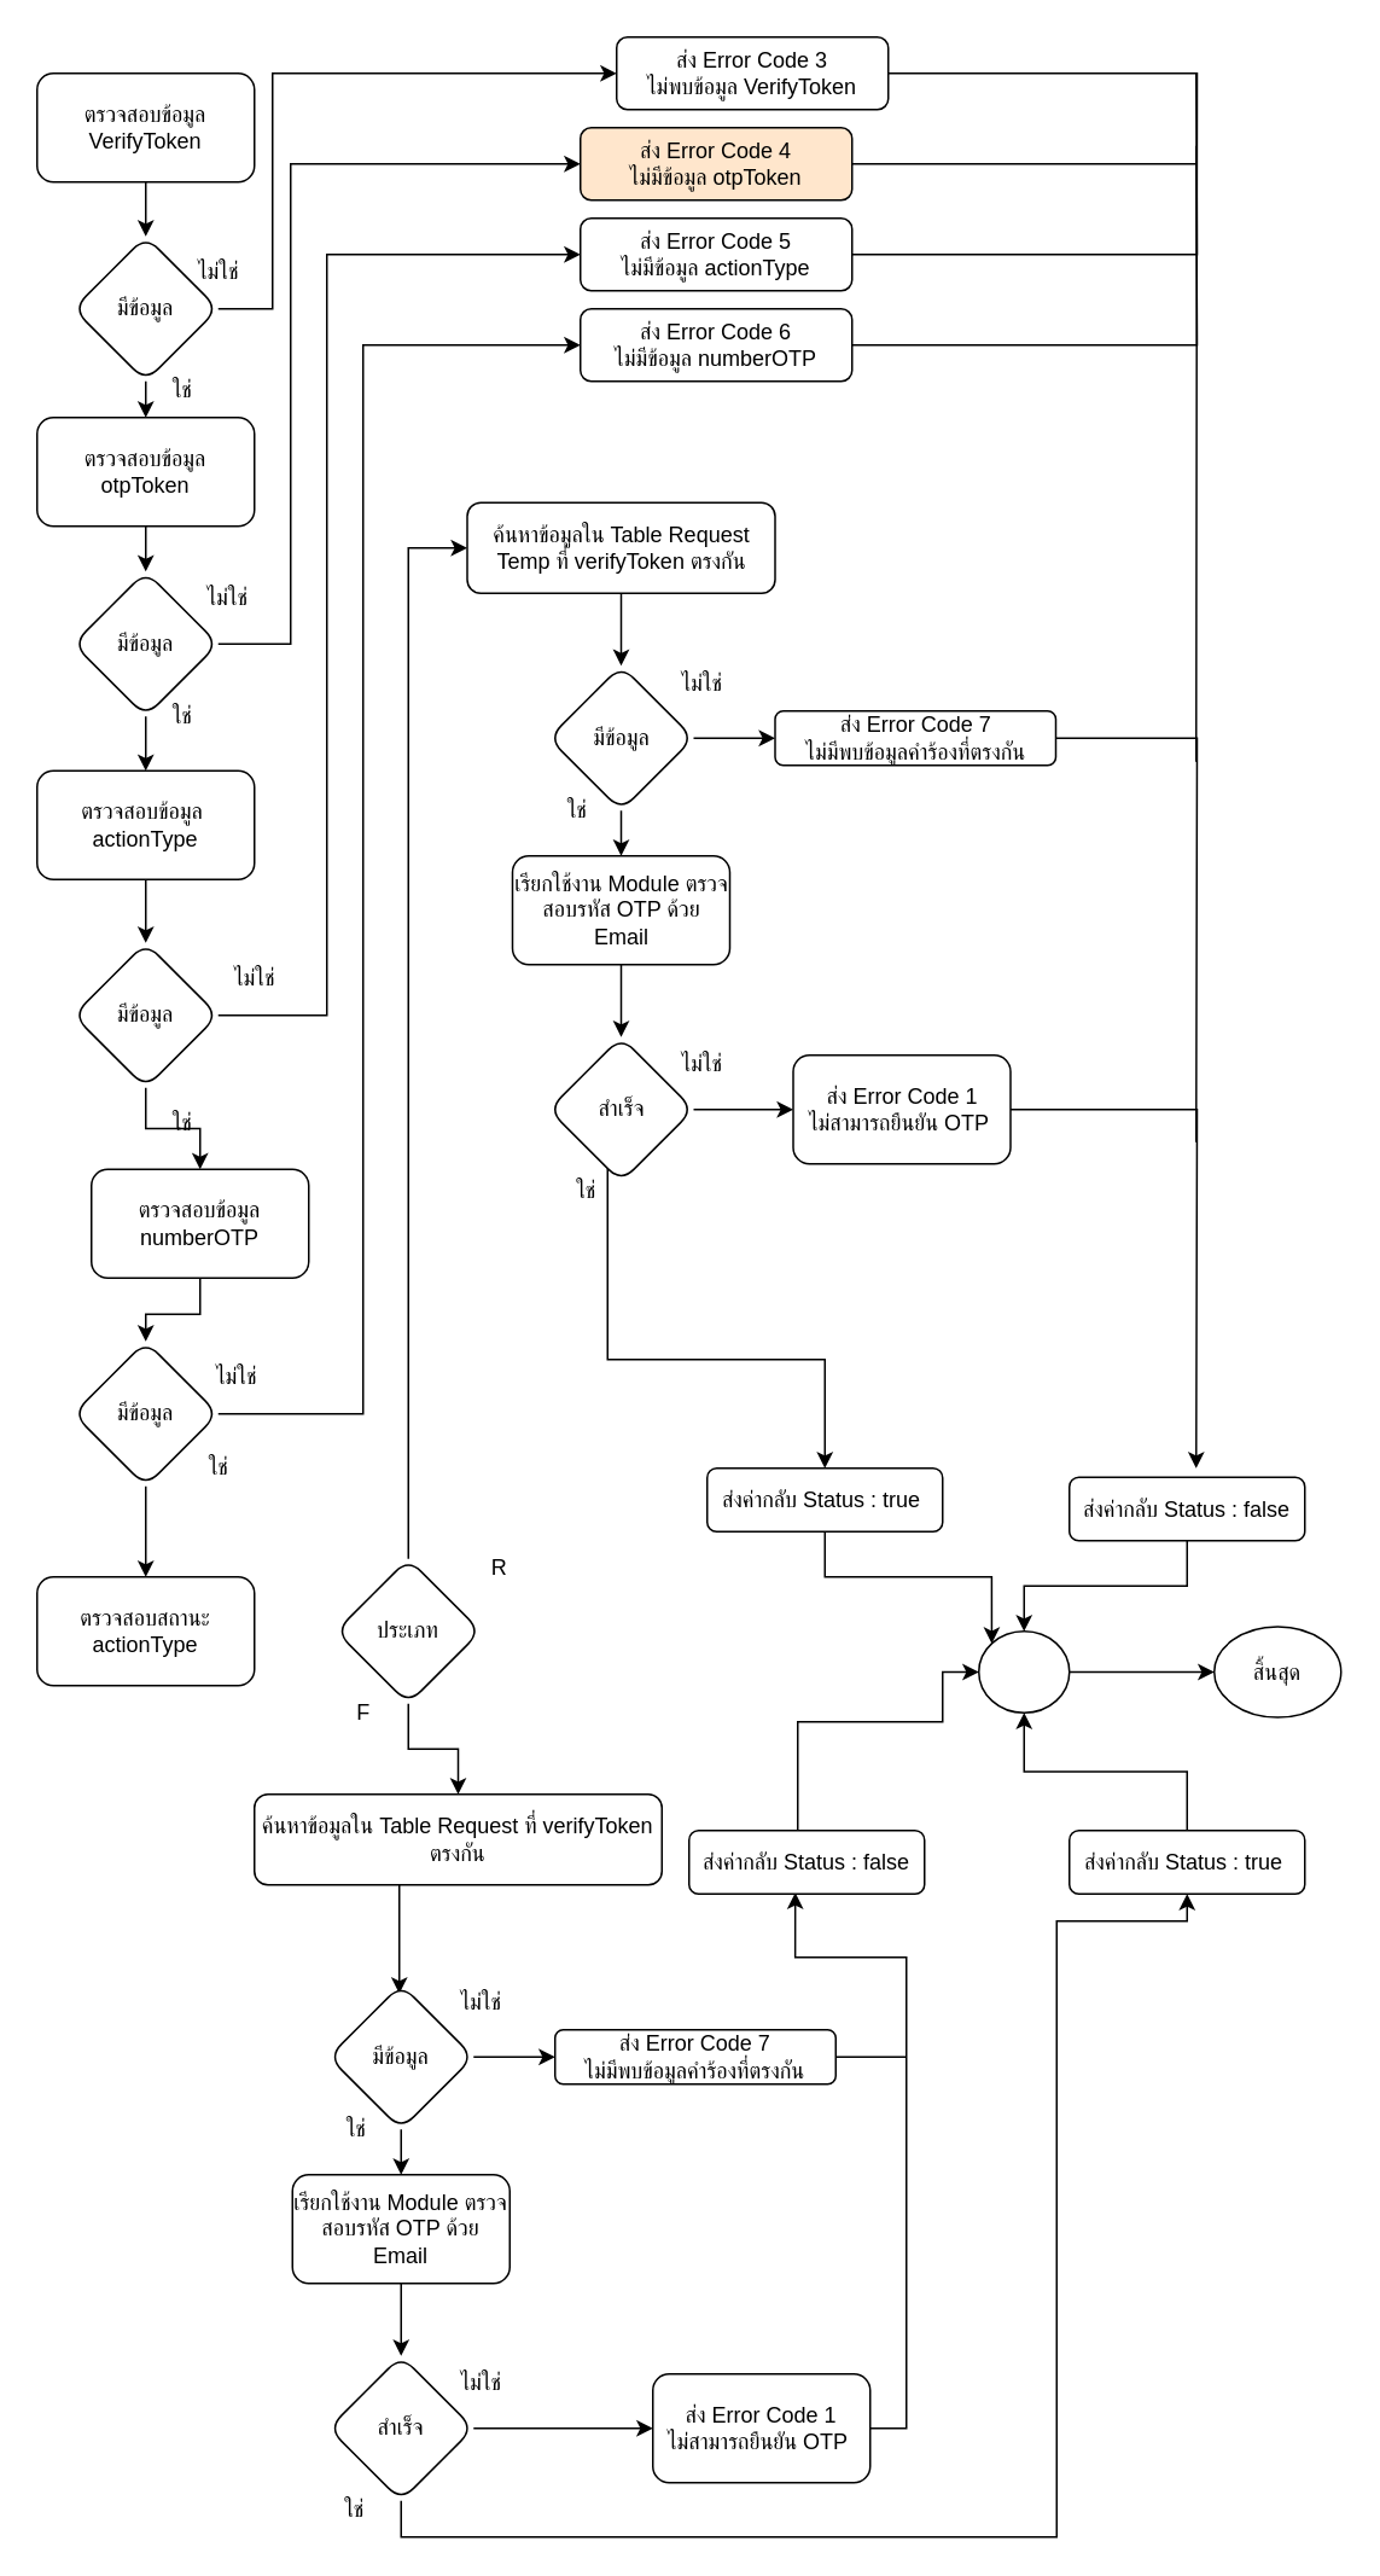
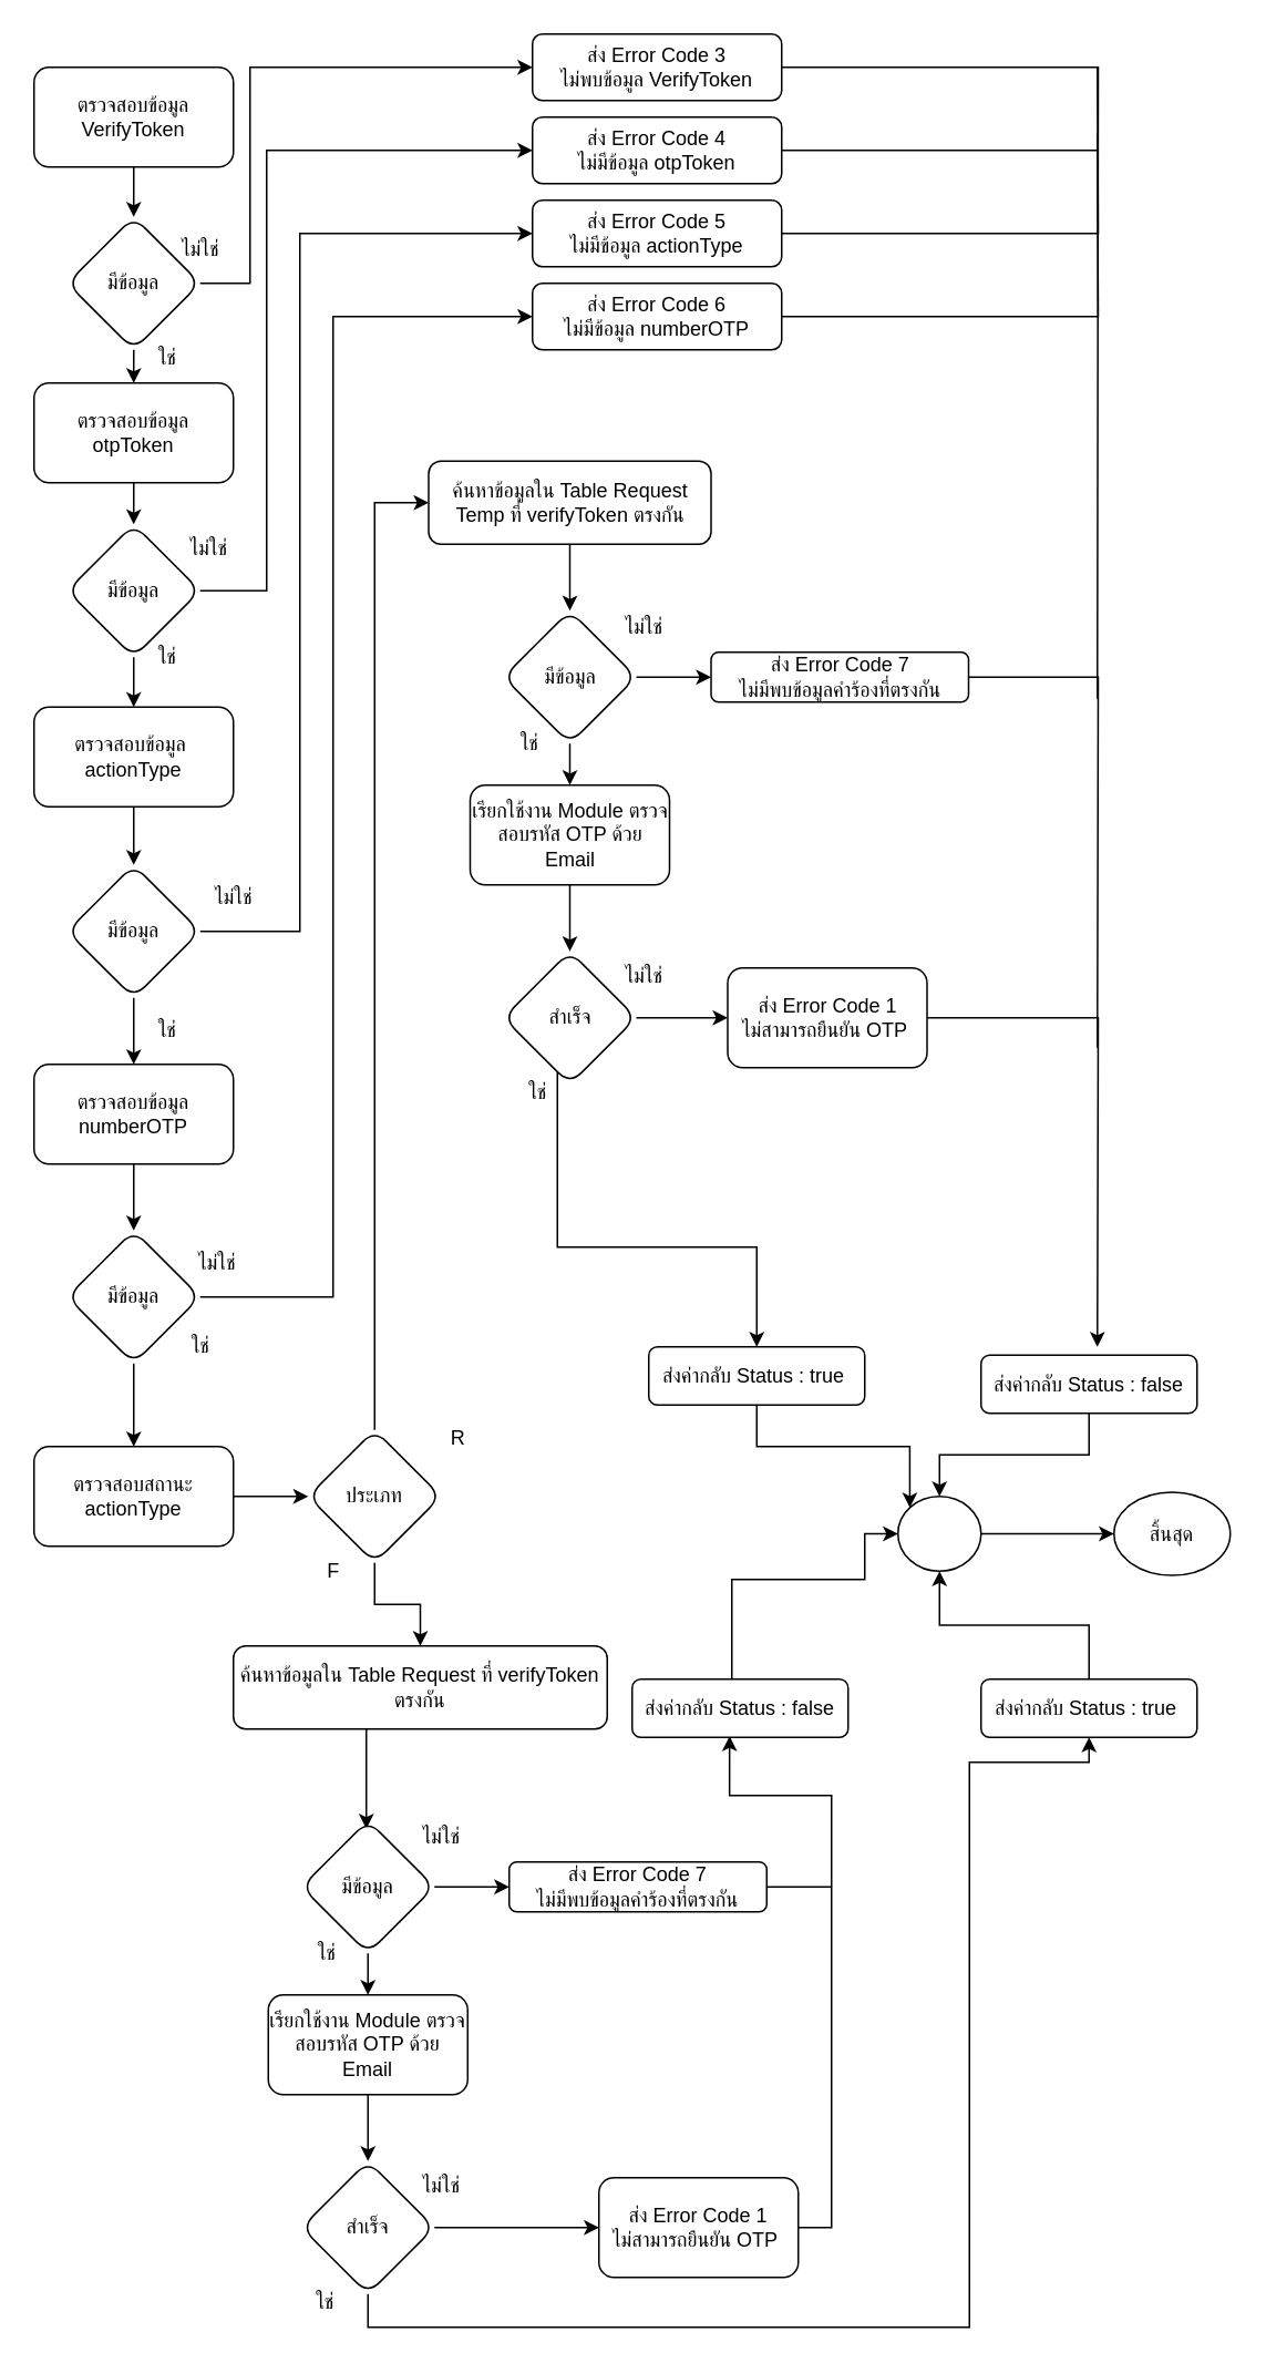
- <mxCell id="15" value="ส่ง Error Code 3&lt;br&gt;ไม่พบข้อมูล&amp;nbsp;VerifyToken" style="rounded=1;whiteSpace=wrap;html=1;" vertex="1" parent="1"><mxGeometry x="340" y="20" width="150" height="40" as="geometry" /></mxCell>
+ <mxCell id="15" value="ส่ง Error Code 3&lt;br&gt;ไม่พบข้อมูล&amp;nbsp;VerifyToken" style="rounded=1;whiteSpace=wrap;html=1;" vertex="1" parent="1"><mxGeometry x="320" y="20" width="150" height="40" as="geometry" /></mxCell>
- <mxCell id="17" value="ส่ง Error Code 4&lt;br&gt;ไม่มีข้อมูล otpToken" style="rounded=1;whiteSpace=wrap;html=1;fillColor=#ffe6cc;" vertex="1" parent="1"><mxGeometry x="320" y="70" width="150" height="40" as="geometry" /></mxCell>
+ <mxCell id="17" value="ส่ง Error Code 4&lt;br&gt;ไม่มีข้อมูล otpToken" style="rounded=1;whiteSpace=wrap;html=1;" vertex="1" parent="1"><mxGeometry x="320" y="70" width="150" height="40" as="geometry" /></mxCell>
- <mxCell id="37" value="ตรวจสอบข้อมูล numberOTP" style="rounded=1;whiteSpace=wrap;html=1;" vertex="1" parent="1"><mxGeometry x="50" y="645" width="120" height="60" as="geometry" /></mxCell>
+ <mxCell id="37" value="ตรวจสอบข้อมูล numberOTP" style="rounded=1;whiteSpace=wrap;html=1;" vertex="1" parent="1"><mxGeometry x="20" y="640" width="120" height="60" as="geometry" /></mxCell>
+ <mxCell id="29" value="" style="edgeStyle=orthogonalEdgeStyle;rounded=0;orthogonalLoop=1;jettySize=auto;html=1;" edge="1" parent="1" source="30" target="33"><mxGeometry relative="1" as="geometry" /></mxCell>
